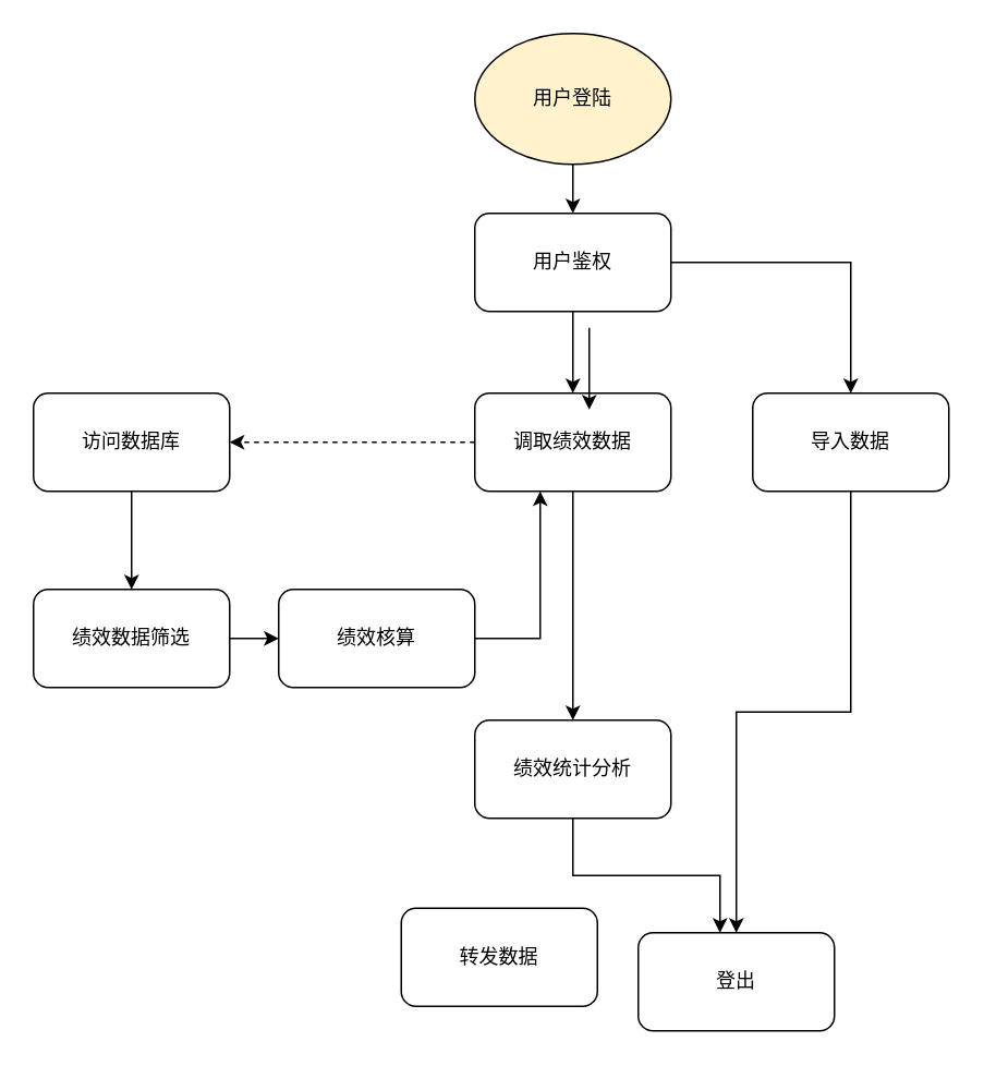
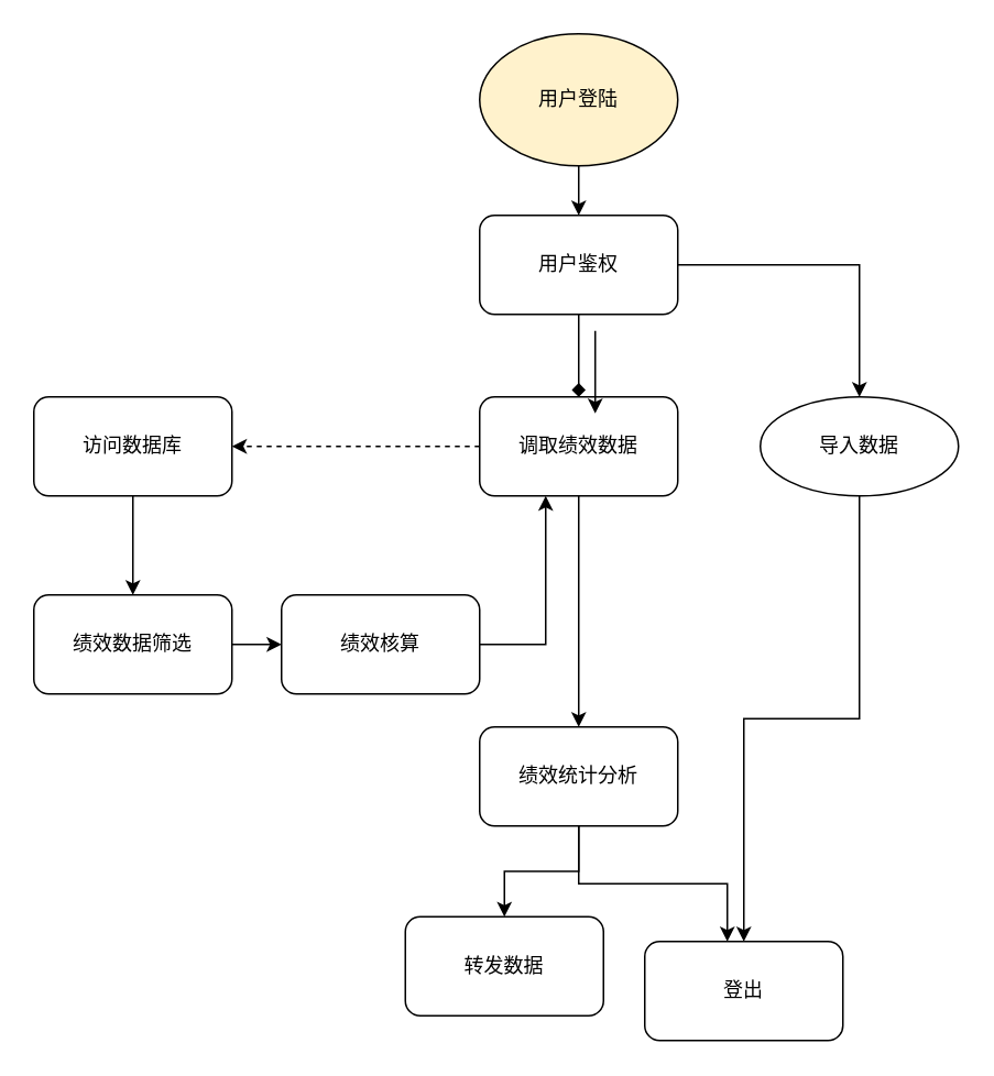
- <mxCell id="4" value="" style="edgeStyle=orthogonalEdgeStyle;rounded=0;orthogonalLoop=1;jettySize=auto;html=1;" edge="1" parent="1" source="5" target="10"><mxGeometry relative="1" as="geometry" /></mxCell>
+ <mxCell id="4" value="" style="edgeStyle=orthogonalEdgeStyle;rounded=0;orthogonalLoop=1;jettySize=auto;html=1;endArrow=diamond;" edge="1" parent="1" source="5" target="10"><mxGeometry relative="1" as="geometry" /></mxCell>
- <mxCell id="8" value="导入数据" style="rounded=1;whiteSpace=wrap;html=1;" vertex="1" parent="1"><mxGeometry x="460" y="240" width="120" height="60" as="geometry" /></mxCell>
+ <mxCell id="8" value="导入数据" style="ellipse;whiteSpace=wrap;html=1;" vertex="1" parent="1"><mxGeometry x="460" y="240" width="120" height="60" as="geometry" /></mxCell>
+ <mxCell id="15" value="" style="edgeStyle=orthogonalEdgeStyle;rounded=0;orthogonalLoop=1;jettySize=auto;html=1;" edge="1" parent="1" source="16" target="20"><mxGeometry relative="1" as="geometry" /></mxCell>
